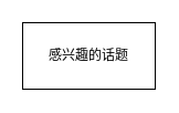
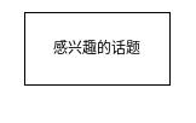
- <mxCell id="2" value="感兴趣的话题" style="rounded=0;whiteSpace=wrap;html=1;" vertex="1" parent="1"><mxGeometry x="20" y="20" width="120" height="60" as="geometry" /></mxCell>
+ <mxCell id="2" value="感兴趣的话题" style="rounded=0;whiteSpace=wrap;html=1;" vertex="1" parent="1"><mxGeometry x="20" y="10" width="120" height="60" as="geometry" /></mxCell>
